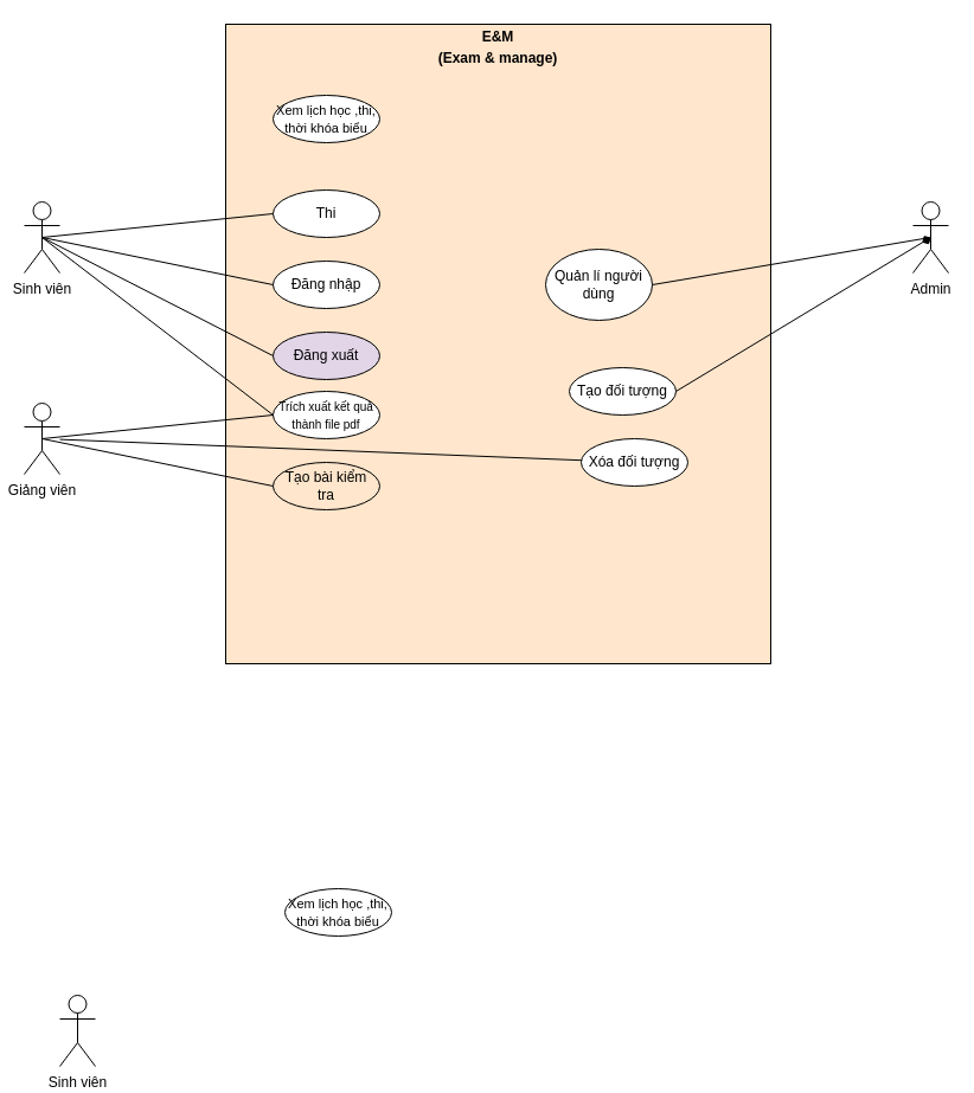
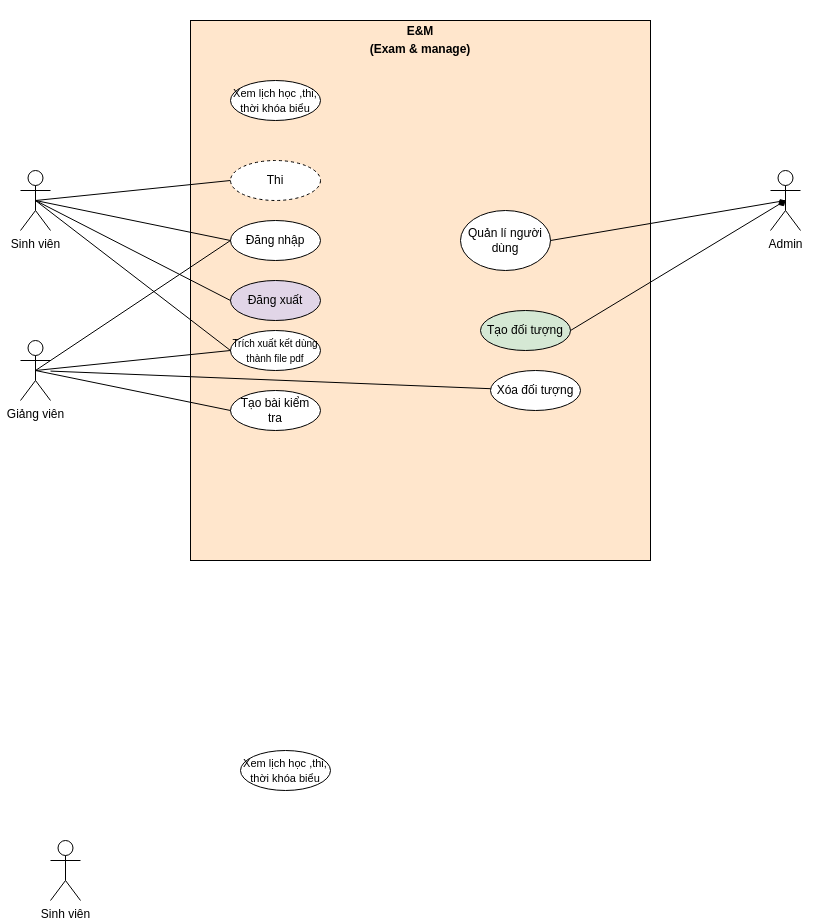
- <mxCell id="20" value="Thi" style="ellipse;whiteSpace=wrap;html=1;" vertex="1" parent="1"><mxGeometry x="230" y="160" width="90" height="40" as="geometry" /></mxCell>
+ <mxCell id="20" value="Thi" style="ellipse;whiteSpace=wrap;html=1;dashed=1;" vertex="1" parent="1"><mxGeometry x="230" y="160" width="90" height="40" as="geometry" /></mxCell>
+ <mxCell id="16" value="" style="endArrow=none;html=1;rounded=0;exitX=0.5;exitY=0.5;exitDx=0;exitDy=0;exitPerimeter=0;entryX=0;entryY=0.5;entryDx=0;entryDy=0;" edge="1" parent="1" source="3" target="6"><mxGeometry relative="1" as="geometry"><mxPoint x="105" y="110" as="sourcePoint" /><mxPoint x="260" y="120" as="targetPoint" /></mxGeometry></mxCell>
- <mxCell id="11" value="Tạo đối tượng" style="ellipse;whiteSpace=wrap;html=1;" vertex="1" parent="1"><mxGeometry x="480" y="310" width="90" height="40" as="geometry" /></mxCell>
+ <mxCell id="11" value="Tạo đối tượng" style="ellipse;whiteSpace=wrap;html=1;fillColor=#d5e8d4;" vertex="1" parent="1"><mxGeometry x="480" y="310" width="90" height="40" as="geometry" /></mxCell>
- <mxCell id="13" value="&lt;font style=&quot;font-size: 10px;&quot;&gt;Trích xuất kết quả thành file pdf&lt;/font&gt;" style="ellipse;whiteSpace=wrap;html=1;" vertex="1" parent="1"><mxGeometry x="230" y="330" width="90" height="40" as="geometry" /></mxCell>
+ <mxCell id="13" value="&lt;font style=&quot;font-size: 10px;&quot;&gt;Trích xuất kết dùng thành file pdf&lt;/font&gt;" style="ellipse;whiteSpace=wrap;html=1;" vertex="1" parent="1"><mxGeometry x="230" y="330" width="90" height="40" as="geometry" /></mxCell>
- <mxCell id="9" value="Tạo bài kiểm &lt;br&gt;tra" style="ellipse;whiteSpace=wrap;html=1;fillColor=#ffe6cc;" vertex="1" parent="1"><mxGeometry x="230" y="390" width="90" height="40" as="geometry" /></mxCell>
+ <mxCell id="9" value="Tạo bài kiểm &lt;br&gt;tra" style="ellipse;whiteSpace=wrap;html=1;" vertex="1" parent="1"><mxGeometry x="230" y="390" width="90" height="40" as="geometry" /></mxCell>
